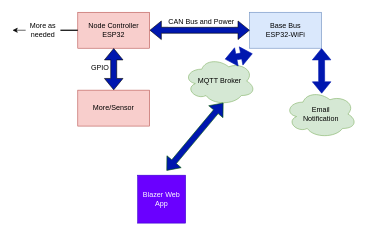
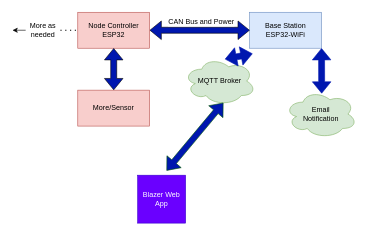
- <mxCell id="17" value="" style="endArrow=none;dashed=0;html=1;dashPattern=1 3;strokeWidth=2;rounded=0;entryX=0;entryY=0.5;entryDx=0;entryDy=0;exitX=1;exitY=0.5;exitDx=0;exitDy=0;" edge="1" parent="1" source="6" target="2"><mxGeometry width="50" height="50" relative="1" as="geometry"><mxPoint x="57" y="150" as="sourcePoint" /><mxPoint x="107" y="100" as="targetPoint" /></mxGeometry></mxCell>
+ <mxCell id="17" value="" style="endArrow=none;dashed=1;html=1;dashPattern=1 3;strokeWidth=2;rounded=0;entryX=0;entryY=0.5;entryDx=0;entryDy=0;exitX=1;exitY=0.5;exitDx=0;exitDy=0;" edge="1" parent="1" source="6" target="2"><mxGeometry width="50" height="50" relative="1" as="geometry"><mxPoint x="57" y="150" as="sourcePoint" /><mxPoint x="107" y="100" as="targetPoint" /></mxGeometry></mxCell>
- <mxCell id="3" value="Base Bus&lt;br&gt;ESP32-WiFi" style="rounded=0;whiteSpace=wrap;html=1;fillColor=#dae8fc;strokeColor=#6c8ebf;" parent="1" vertex="1"><mxGeometry x="416" y="20" width="120" height="60" as="geometry" /></mxCell>
+ <mxCell id="3" value="Base Station&lt;br&gt;ESP32-WiFi" style="rounded=0;whiteSpace=wrap;html=1;fillColor=#dae8fc;strokeColor=#6c8ebf;" parent="1" vertex="1"><mxGeometry x="416" y="20" width="120" height="60" as="geometry" /></mxCell>
- <mxCell id="9" value="GPIO" style="text;html=1;align=center;verticalAlign=middle;resizable=0;points=[];autosize=1;strokeColor=none;fillColor=none;" parent="1" vertex="1"><mxGeometry x="141" y="98" width="50" height="30" as="geometry" /></mxCell>
